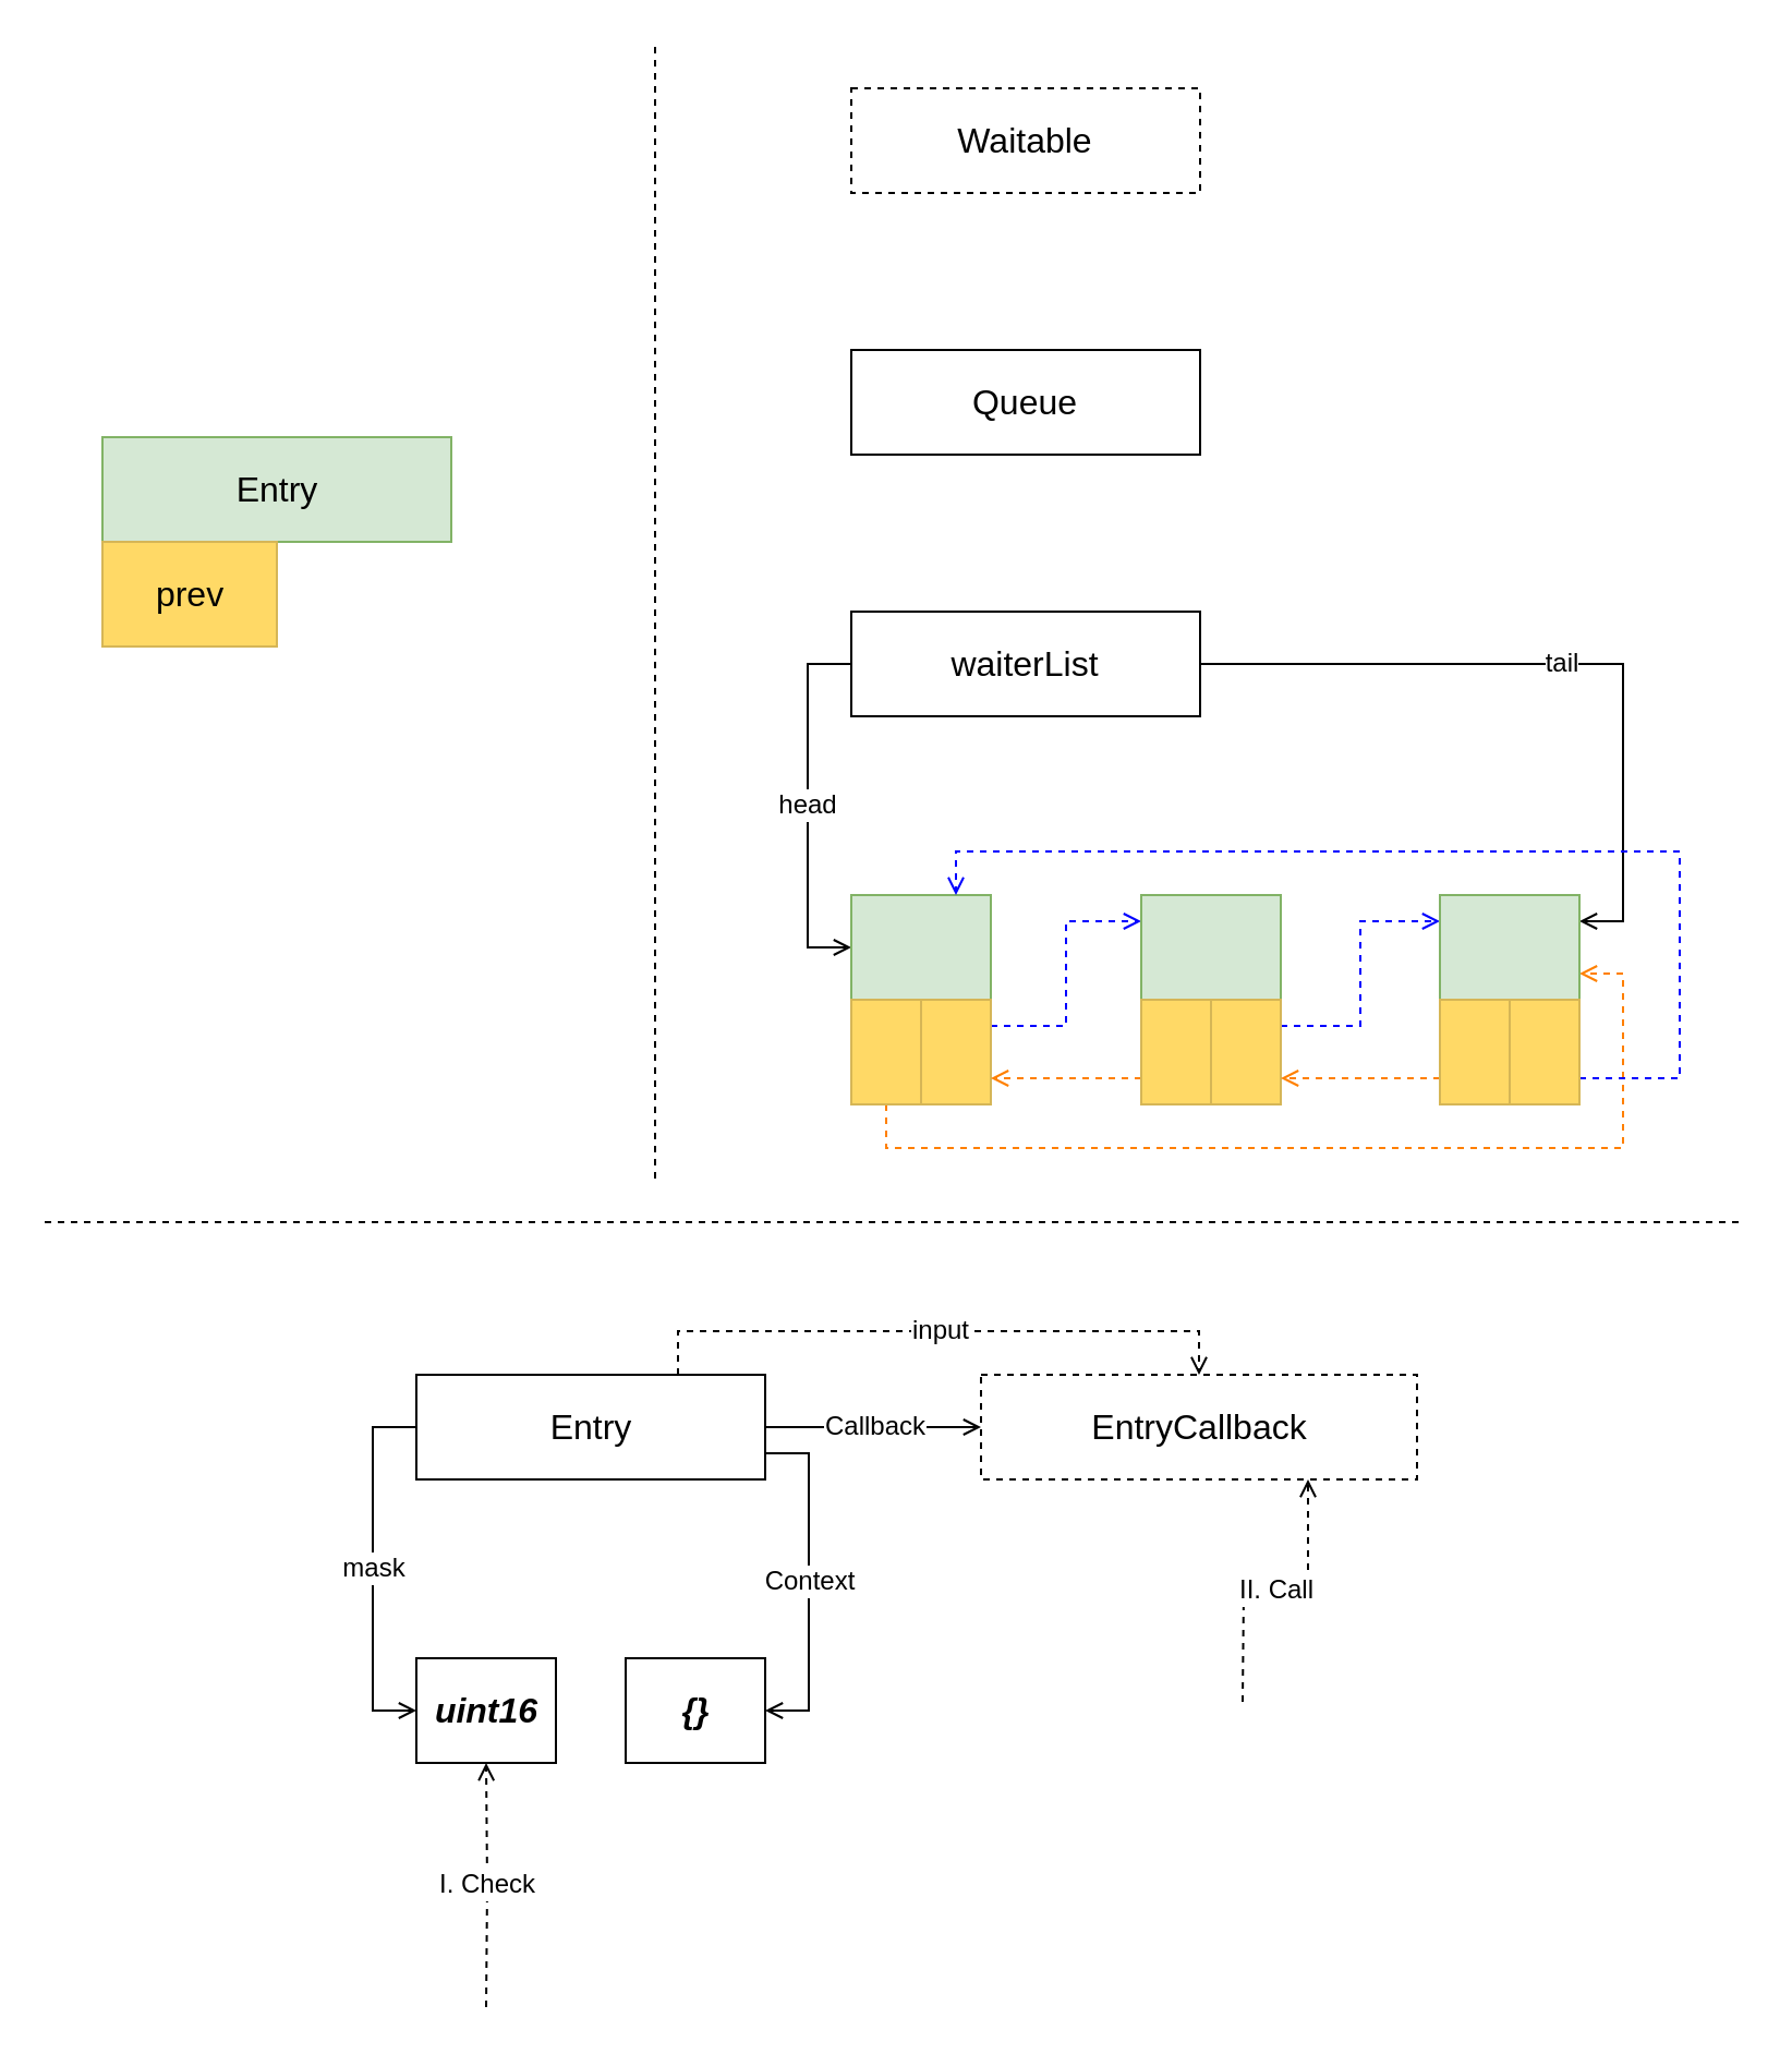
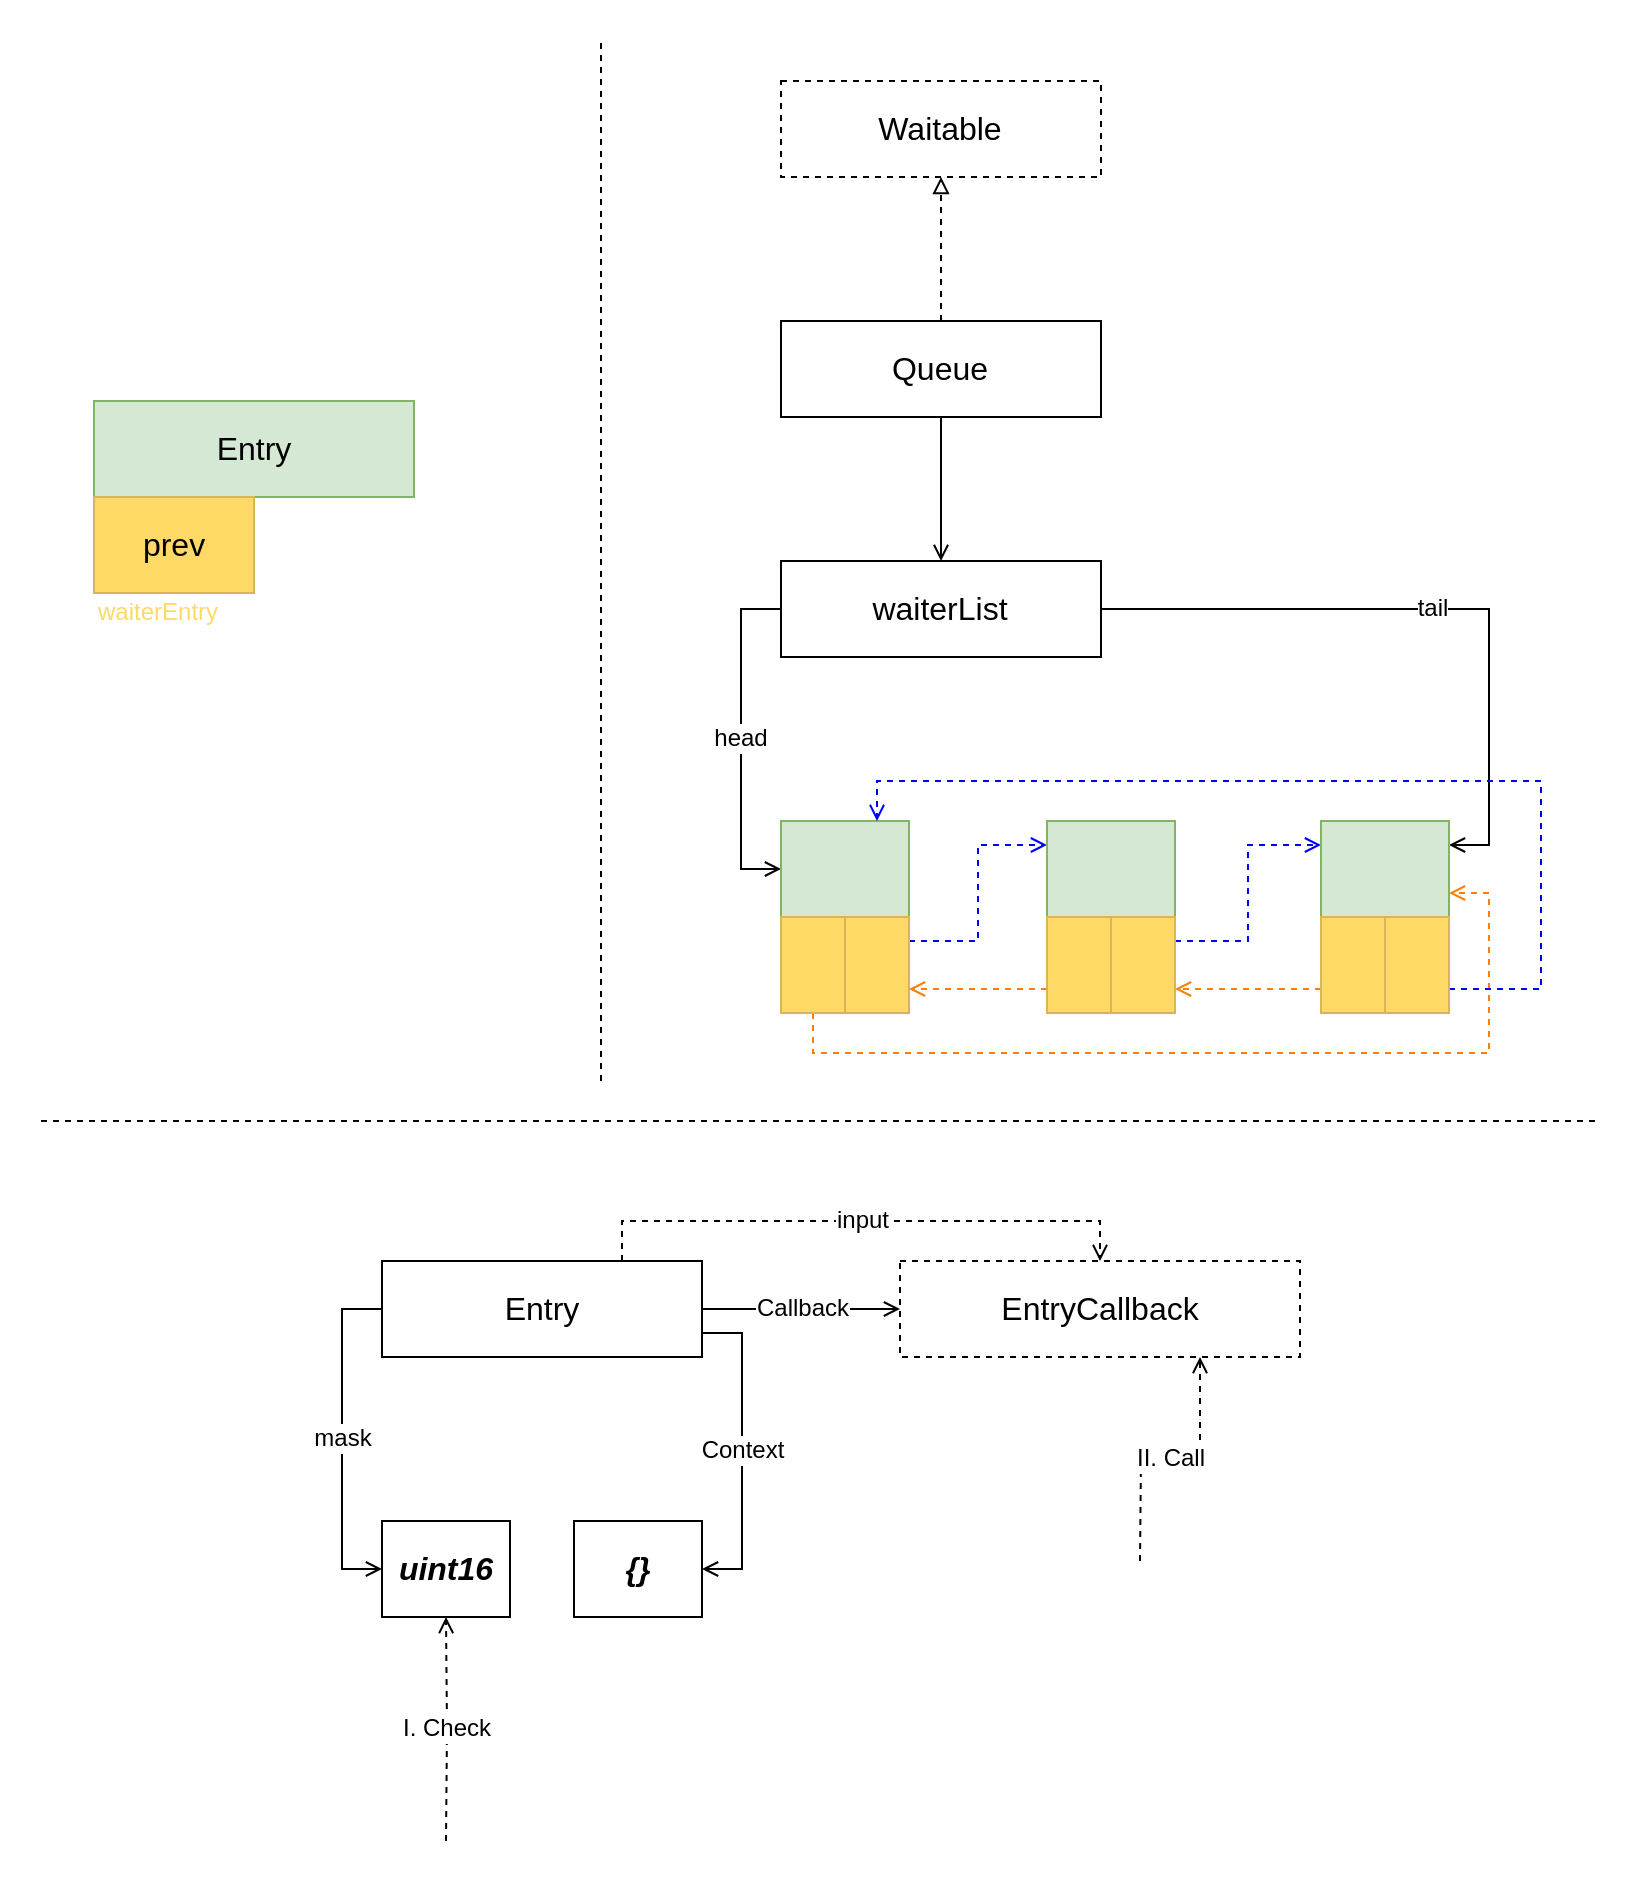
+ <mxCell id="3" style="edgeStyle=orthogonalEdgeStyle;rounded=0;orthogonalLoop=1;jettySize=auto;html=1;exitX=0.5;exitY=0;exitDx=0;exitDy=0;entryX=0.5;entryY=1;entryDx=0;entryDy=0;dashed=1;endArrow=block;endFill=0;strokeColor=#000000;fontSize=12;fontColor=#000000;" edge="1" parent="1" source="4" target="36"><mxGeometry relative="1" as="geometry" /></mxCell>
+ <mxCell id="2" style="edgeStyle=orthogonalEdgeStyle;rounded=0;orthogonalLoop=1;jettySize=auto;html=1;exitX=0.5;exitY=1;exitDx=0;exitDy=0;entryX=0.5;entryY=0;entryDx=0;entryDy=0;fontSize=12;endArrow=open;endFill=0;" edge="1" parent="1" source="4" target="7"><mxGeometry relative="1" as="geometry" /></mxCell>
+ <mxCell id="10" value="waiterEntry" style="text;html=1;resizable=0;points=[];autosize=1;align=left;verticalAlign=top;spacingTop=-4;fontSize=12;fontColor=#FFD966;" vertex="1" parent="1"><mxGeometry x="46.5" y="296" width="80" height="20" as="geometry" /></mxCell>
